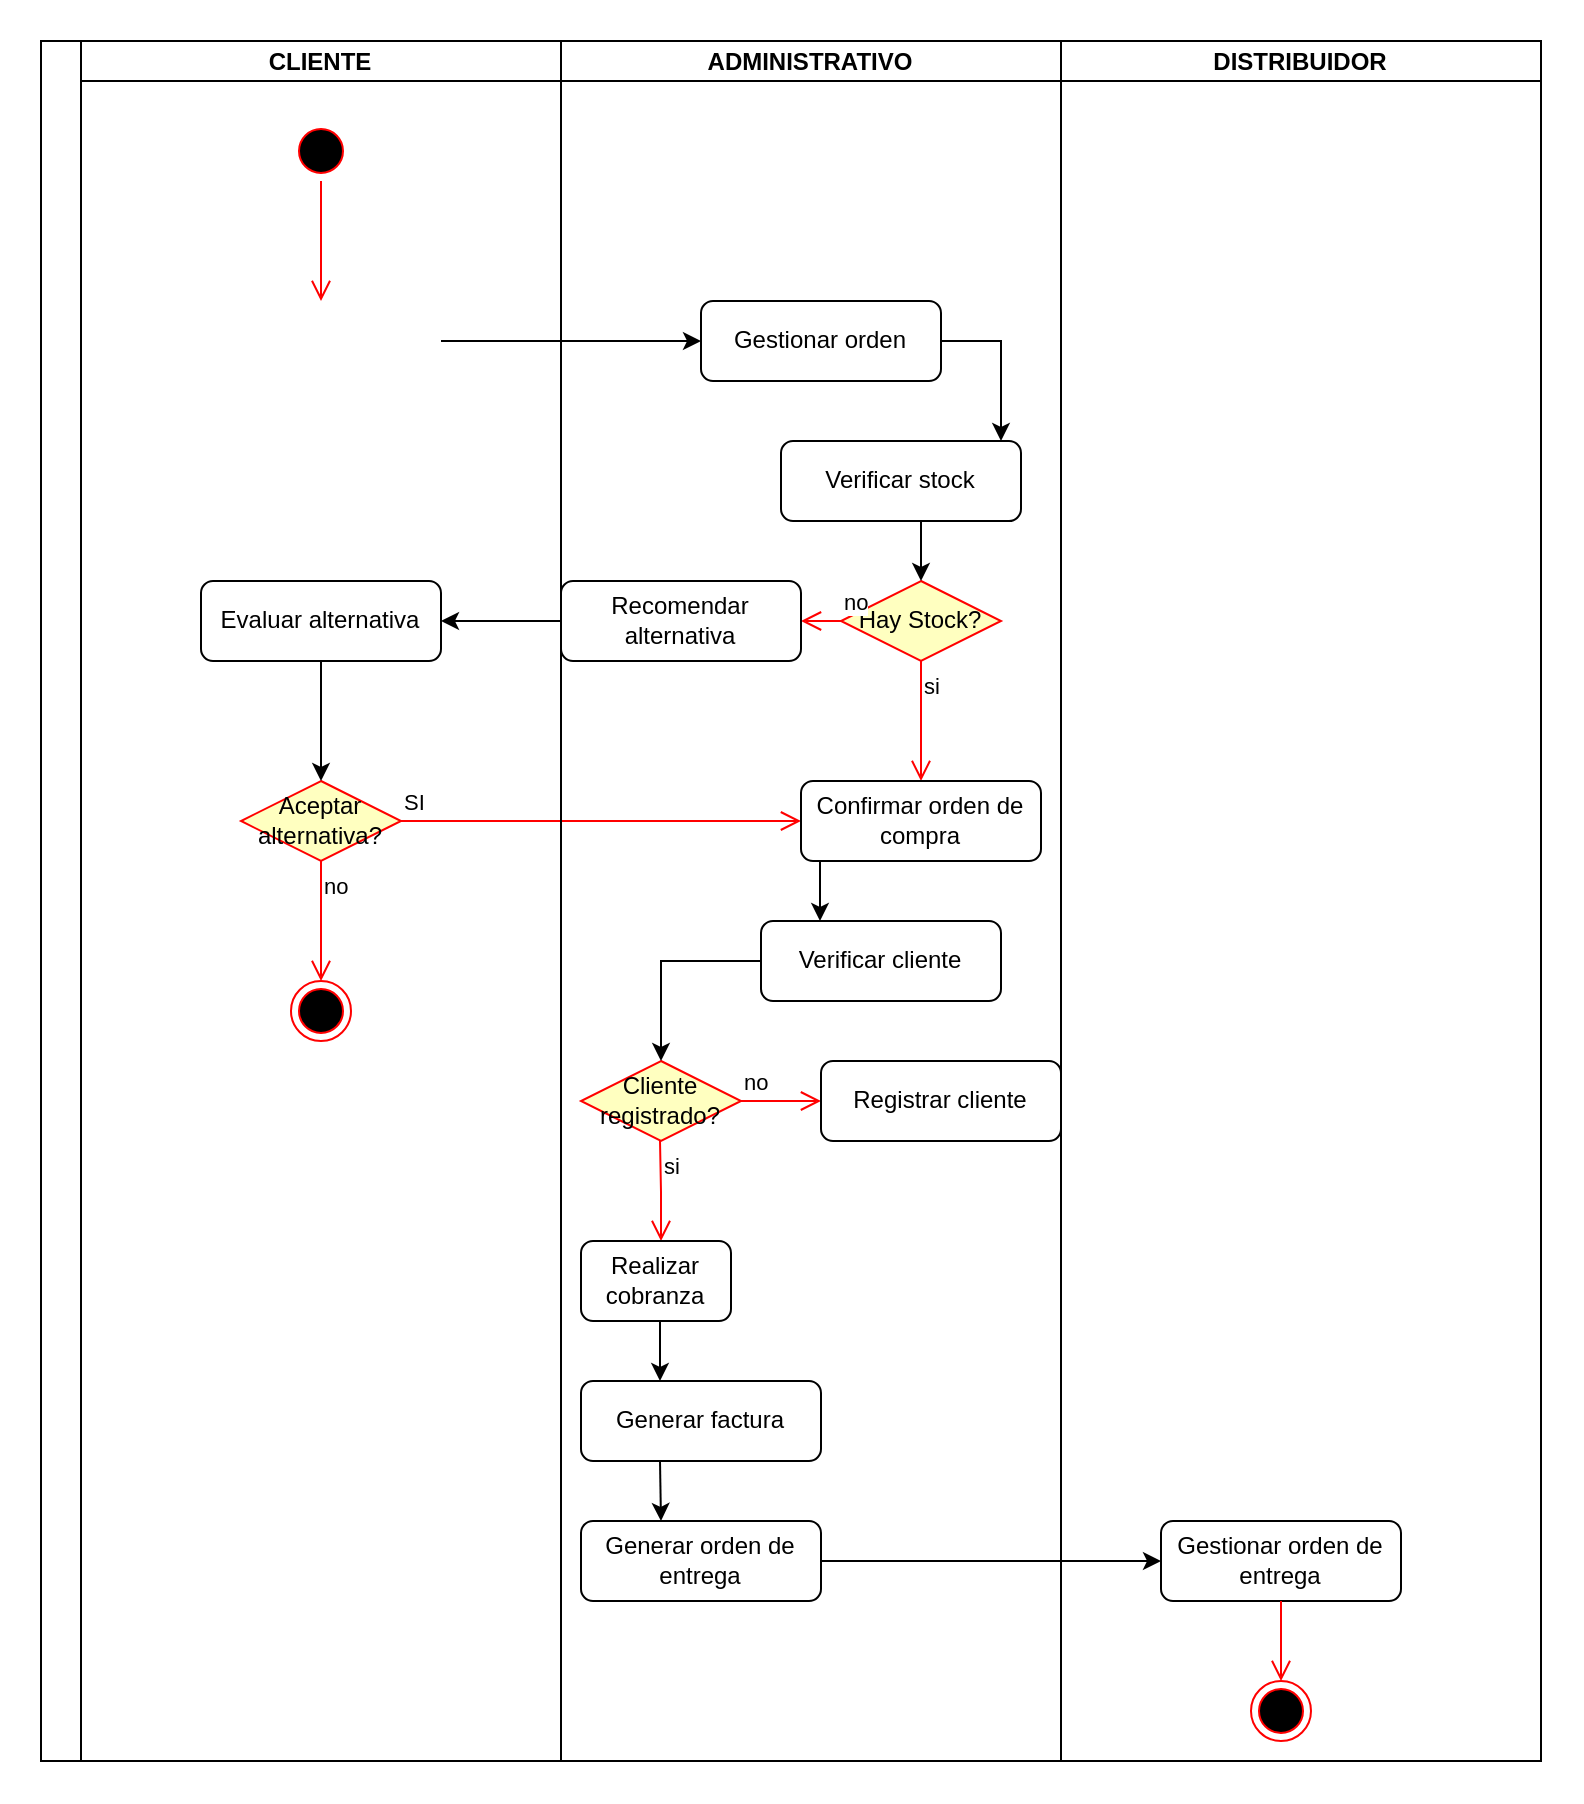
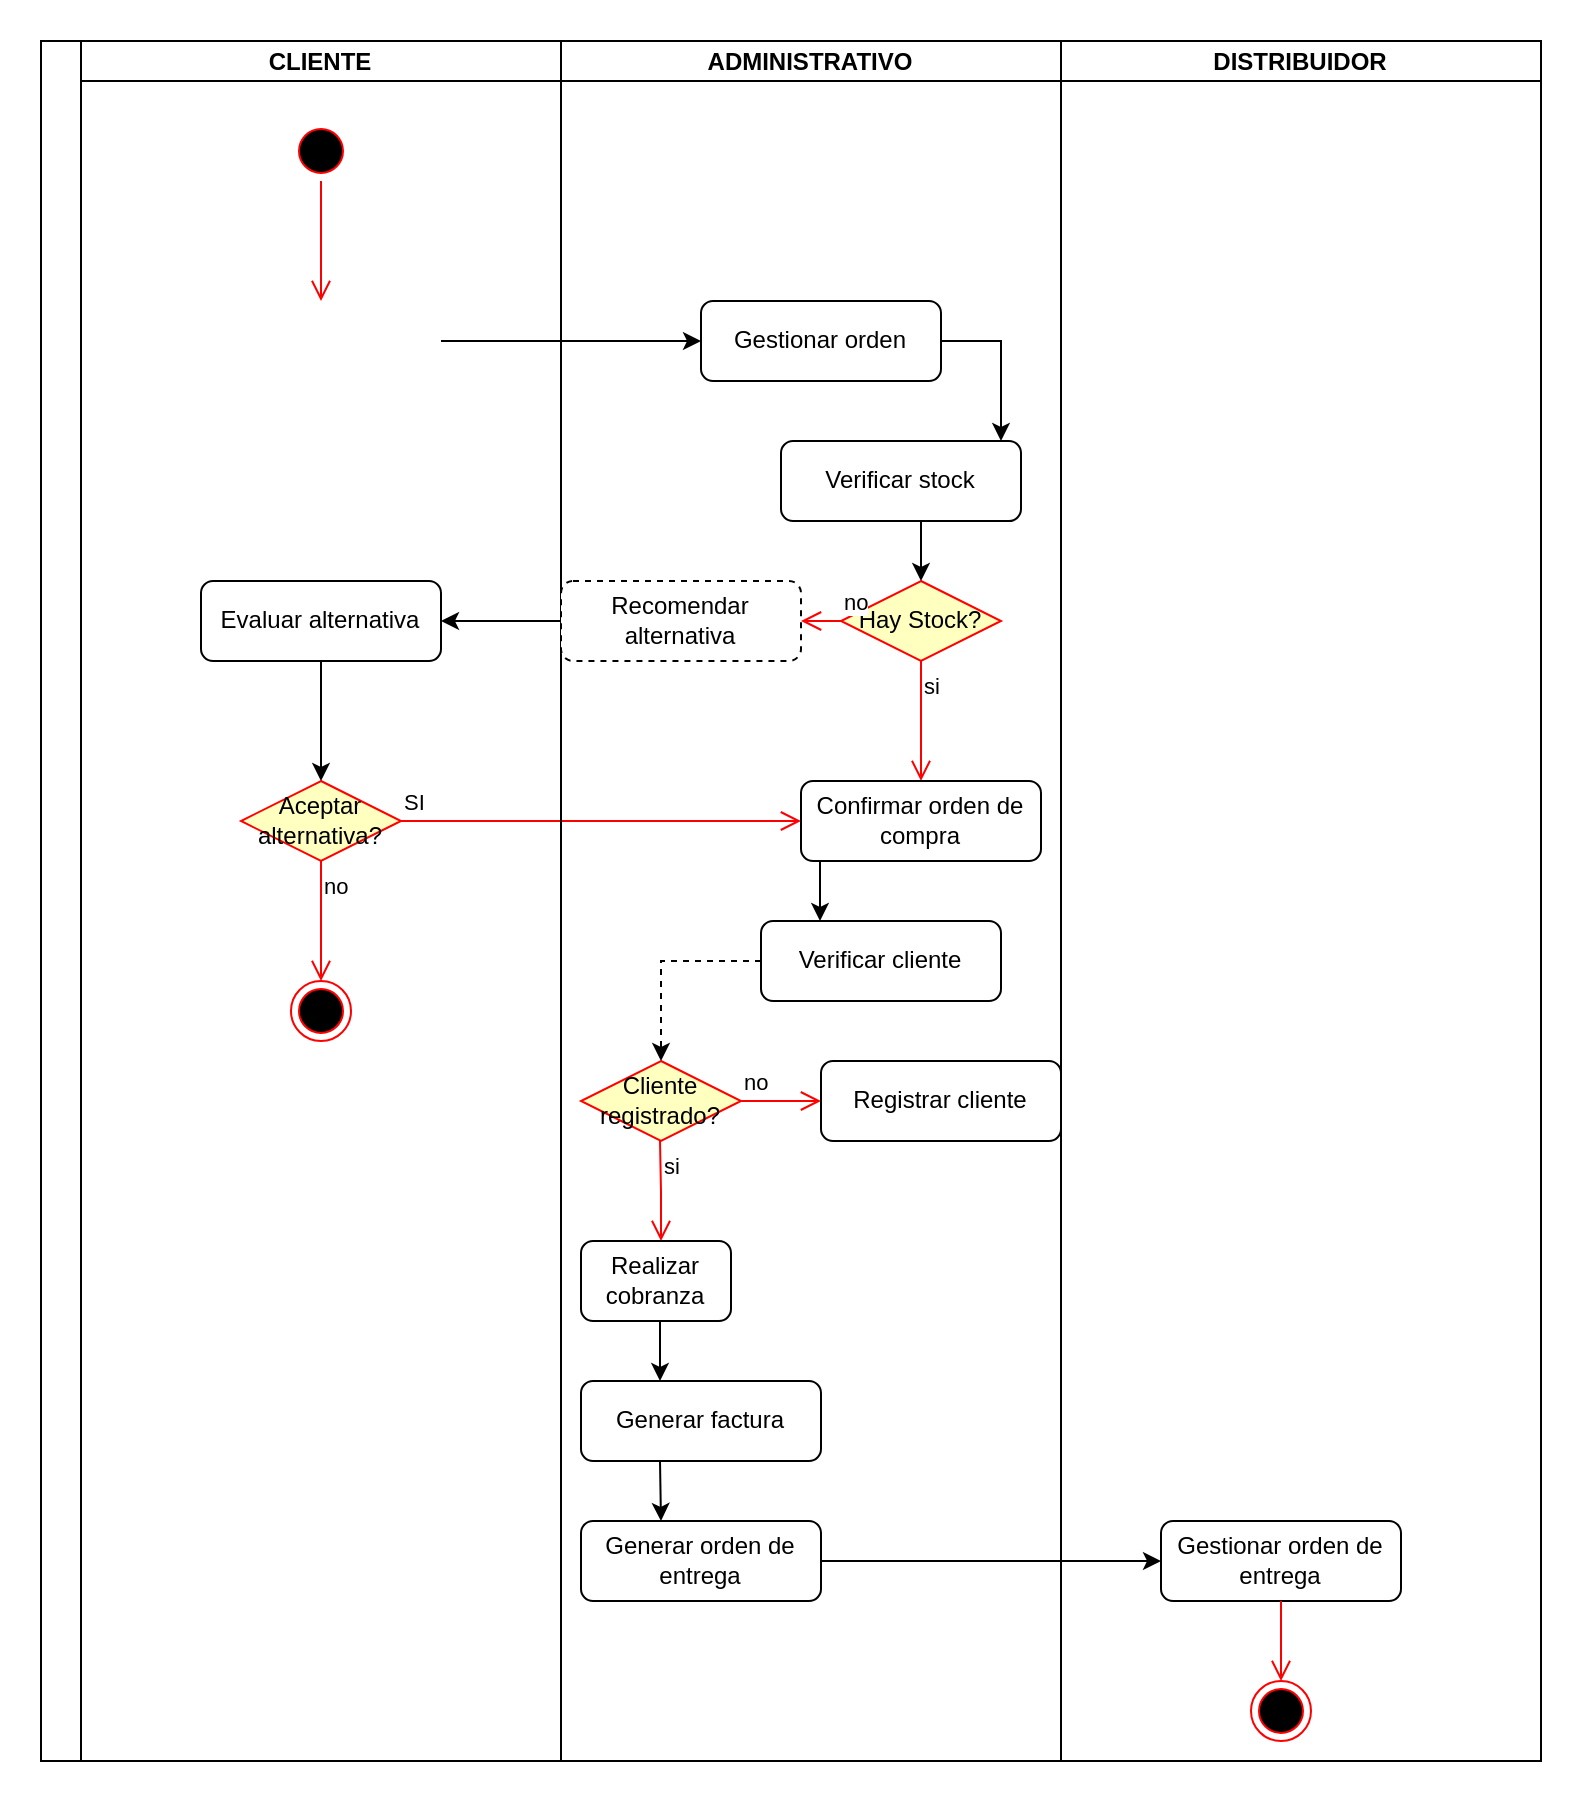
- <mxCell id="21" value="Recomendar alternativa" style="rounded=1;whiteSpace=wrap;html=1;" vertex="1" parent="14"><mxGeometry y="270" width="120" height="40" as="geometry" /></mxCell>
+ <mxCell id="21" value="Recomendar alternativa" style="rounded=1;whiteSpace=wrap;html=1;dashed=1;" vertex="1" parent="14"><mxGeometry y="270" width="120" height="40" as="geometry" /></mxCell>
- <mxCell id="28" value="" style="endArrow=classic;html=1;rounded=0;entryX=0.5;entryY=0;entryDx=0;entryDy=0;exitX=0;exitY=0.5;exitDx=0;exitDy=0;" edge="1" parent="14" source="25" target="26"><mxGeometry width="50" height="50" relative="1" as="geometry"><mxPoint x="140" y="480" as="sourcePoint" /><mxPoint x="79.5" y="510" as="targetPoint" /><Array as="points"><mxPoint x="50" y="460" /></Array></mxGeometry></mxCell>
+ <mxCell id="28" value="" style="endArrow=classic;html=1;rounded=0;entryX=0.5;entryY=0;entryDx=0;entryDy=0;exitX=0;exitY=0.5;exitDx=0;exitDy=0;dashed=1;" edge="1" parent="14" source="25" target="26"><mxGeometry width="50" height="50" relative="1" as="geometry"><mxPoint x="140" y="480" as="sourcePoint" /><mxPoint x="79.5" y="510" as="targetPoint" /><Array as="points"><mxPoint x="50" y="460" /></Array></mxGeometry></mxCell>
